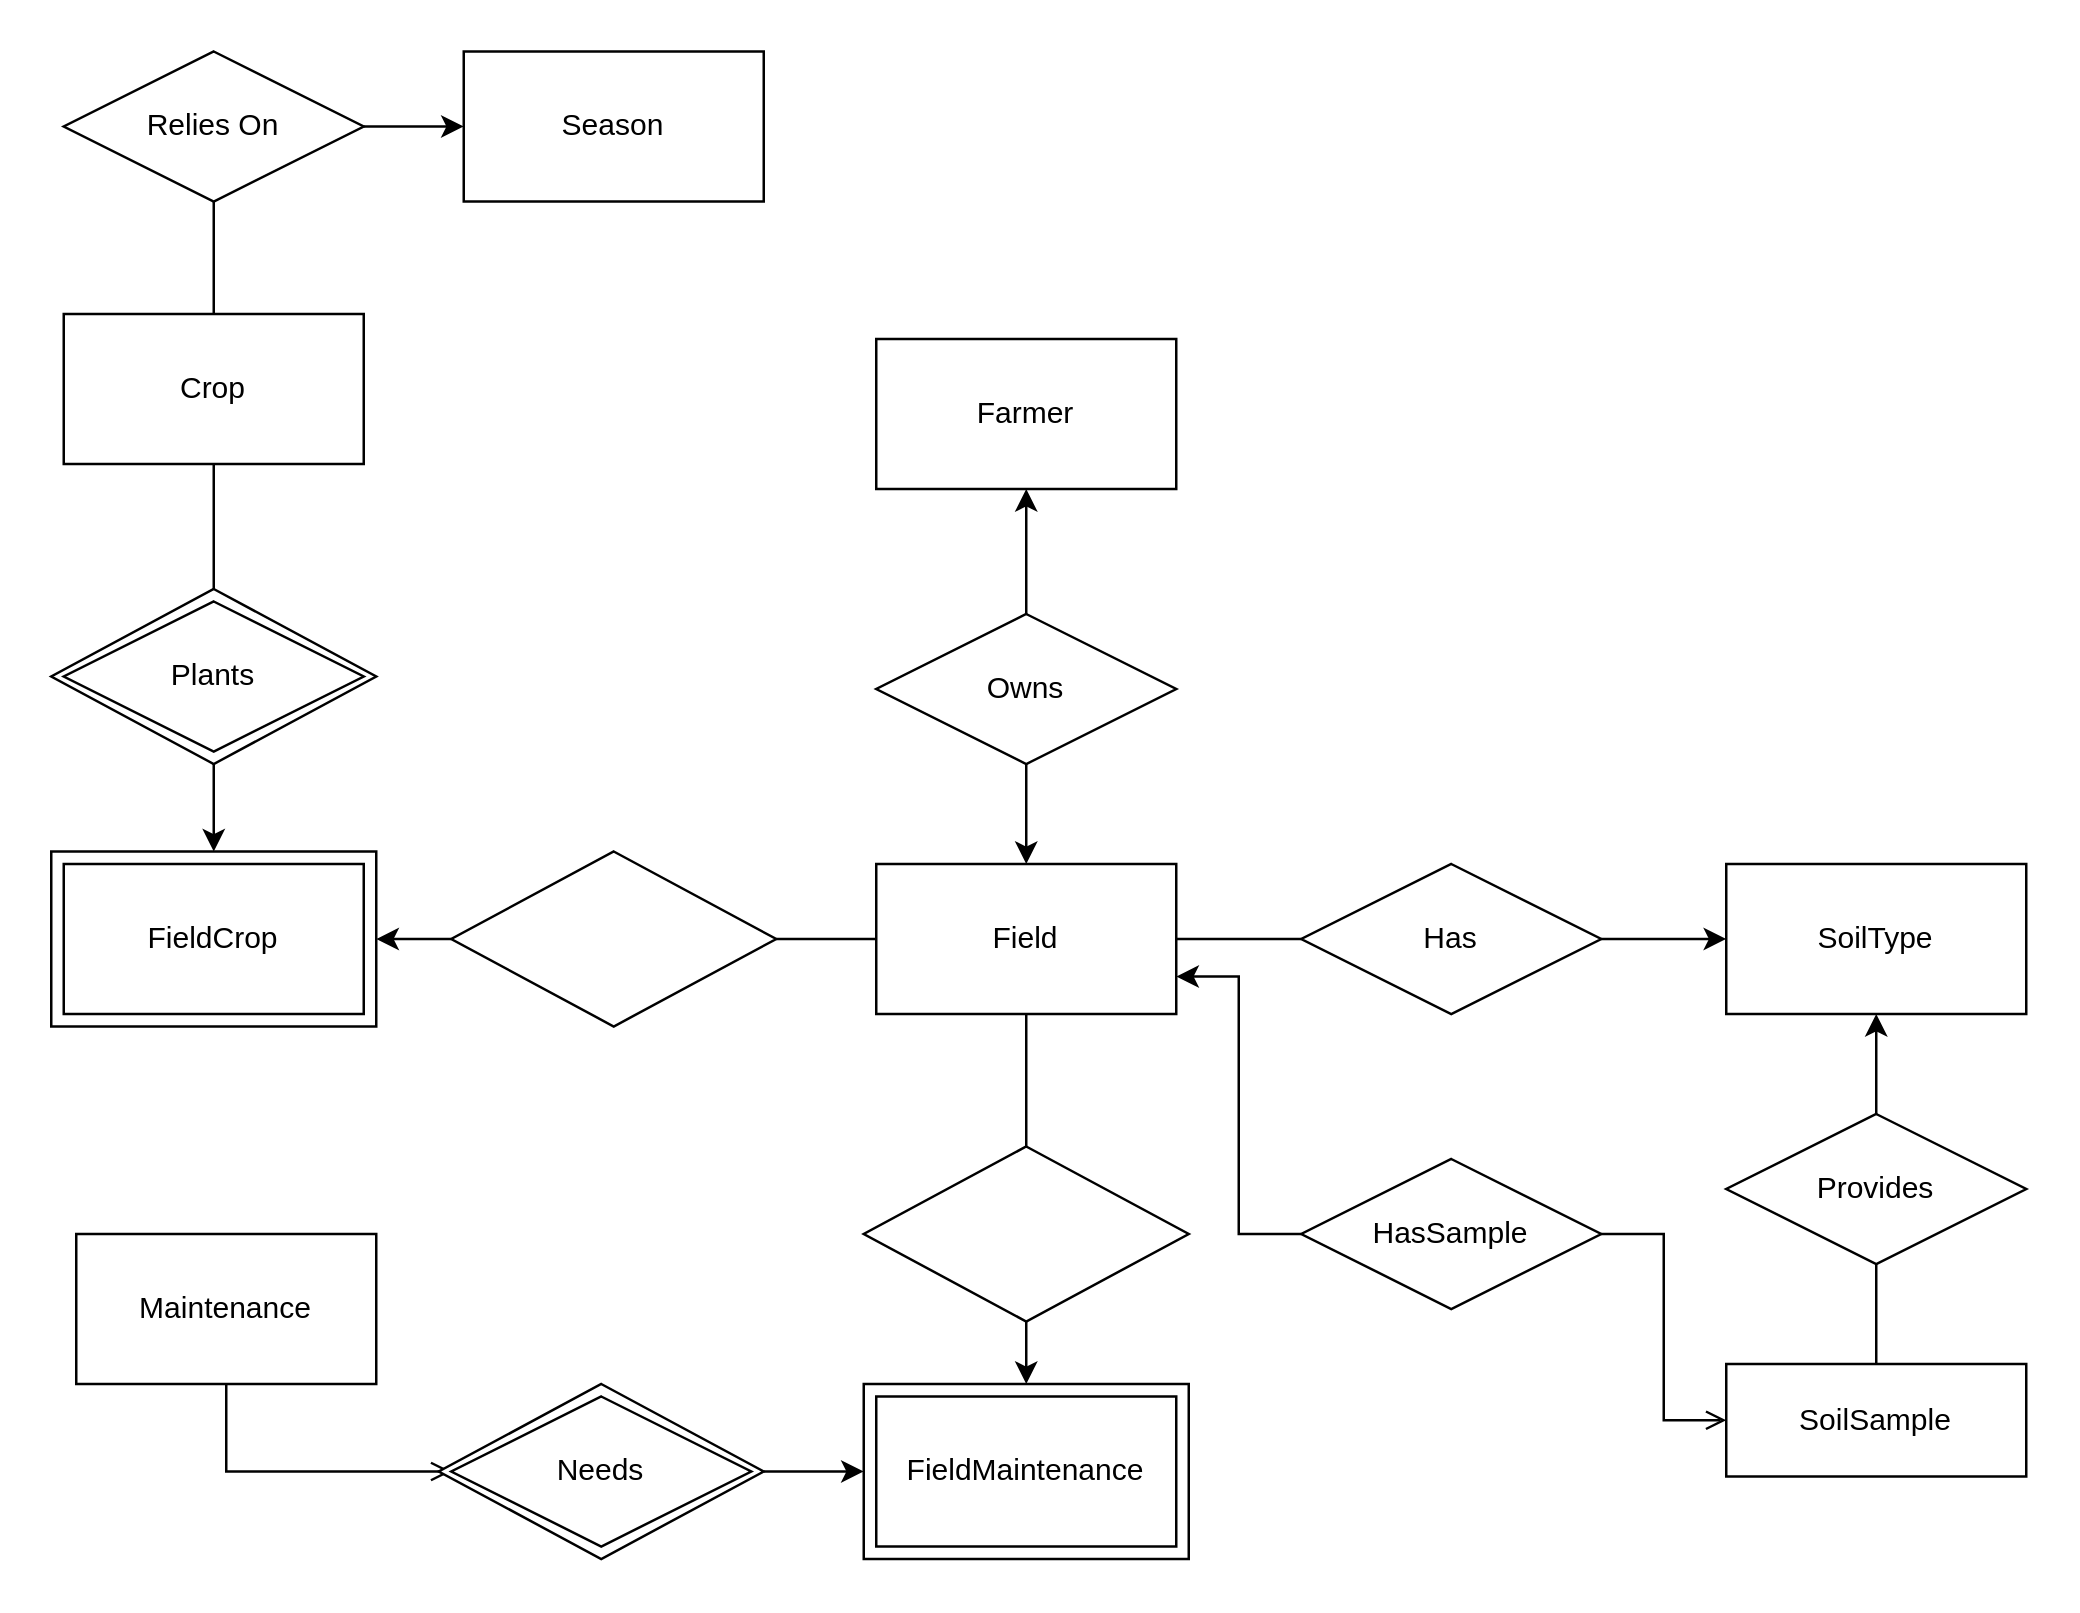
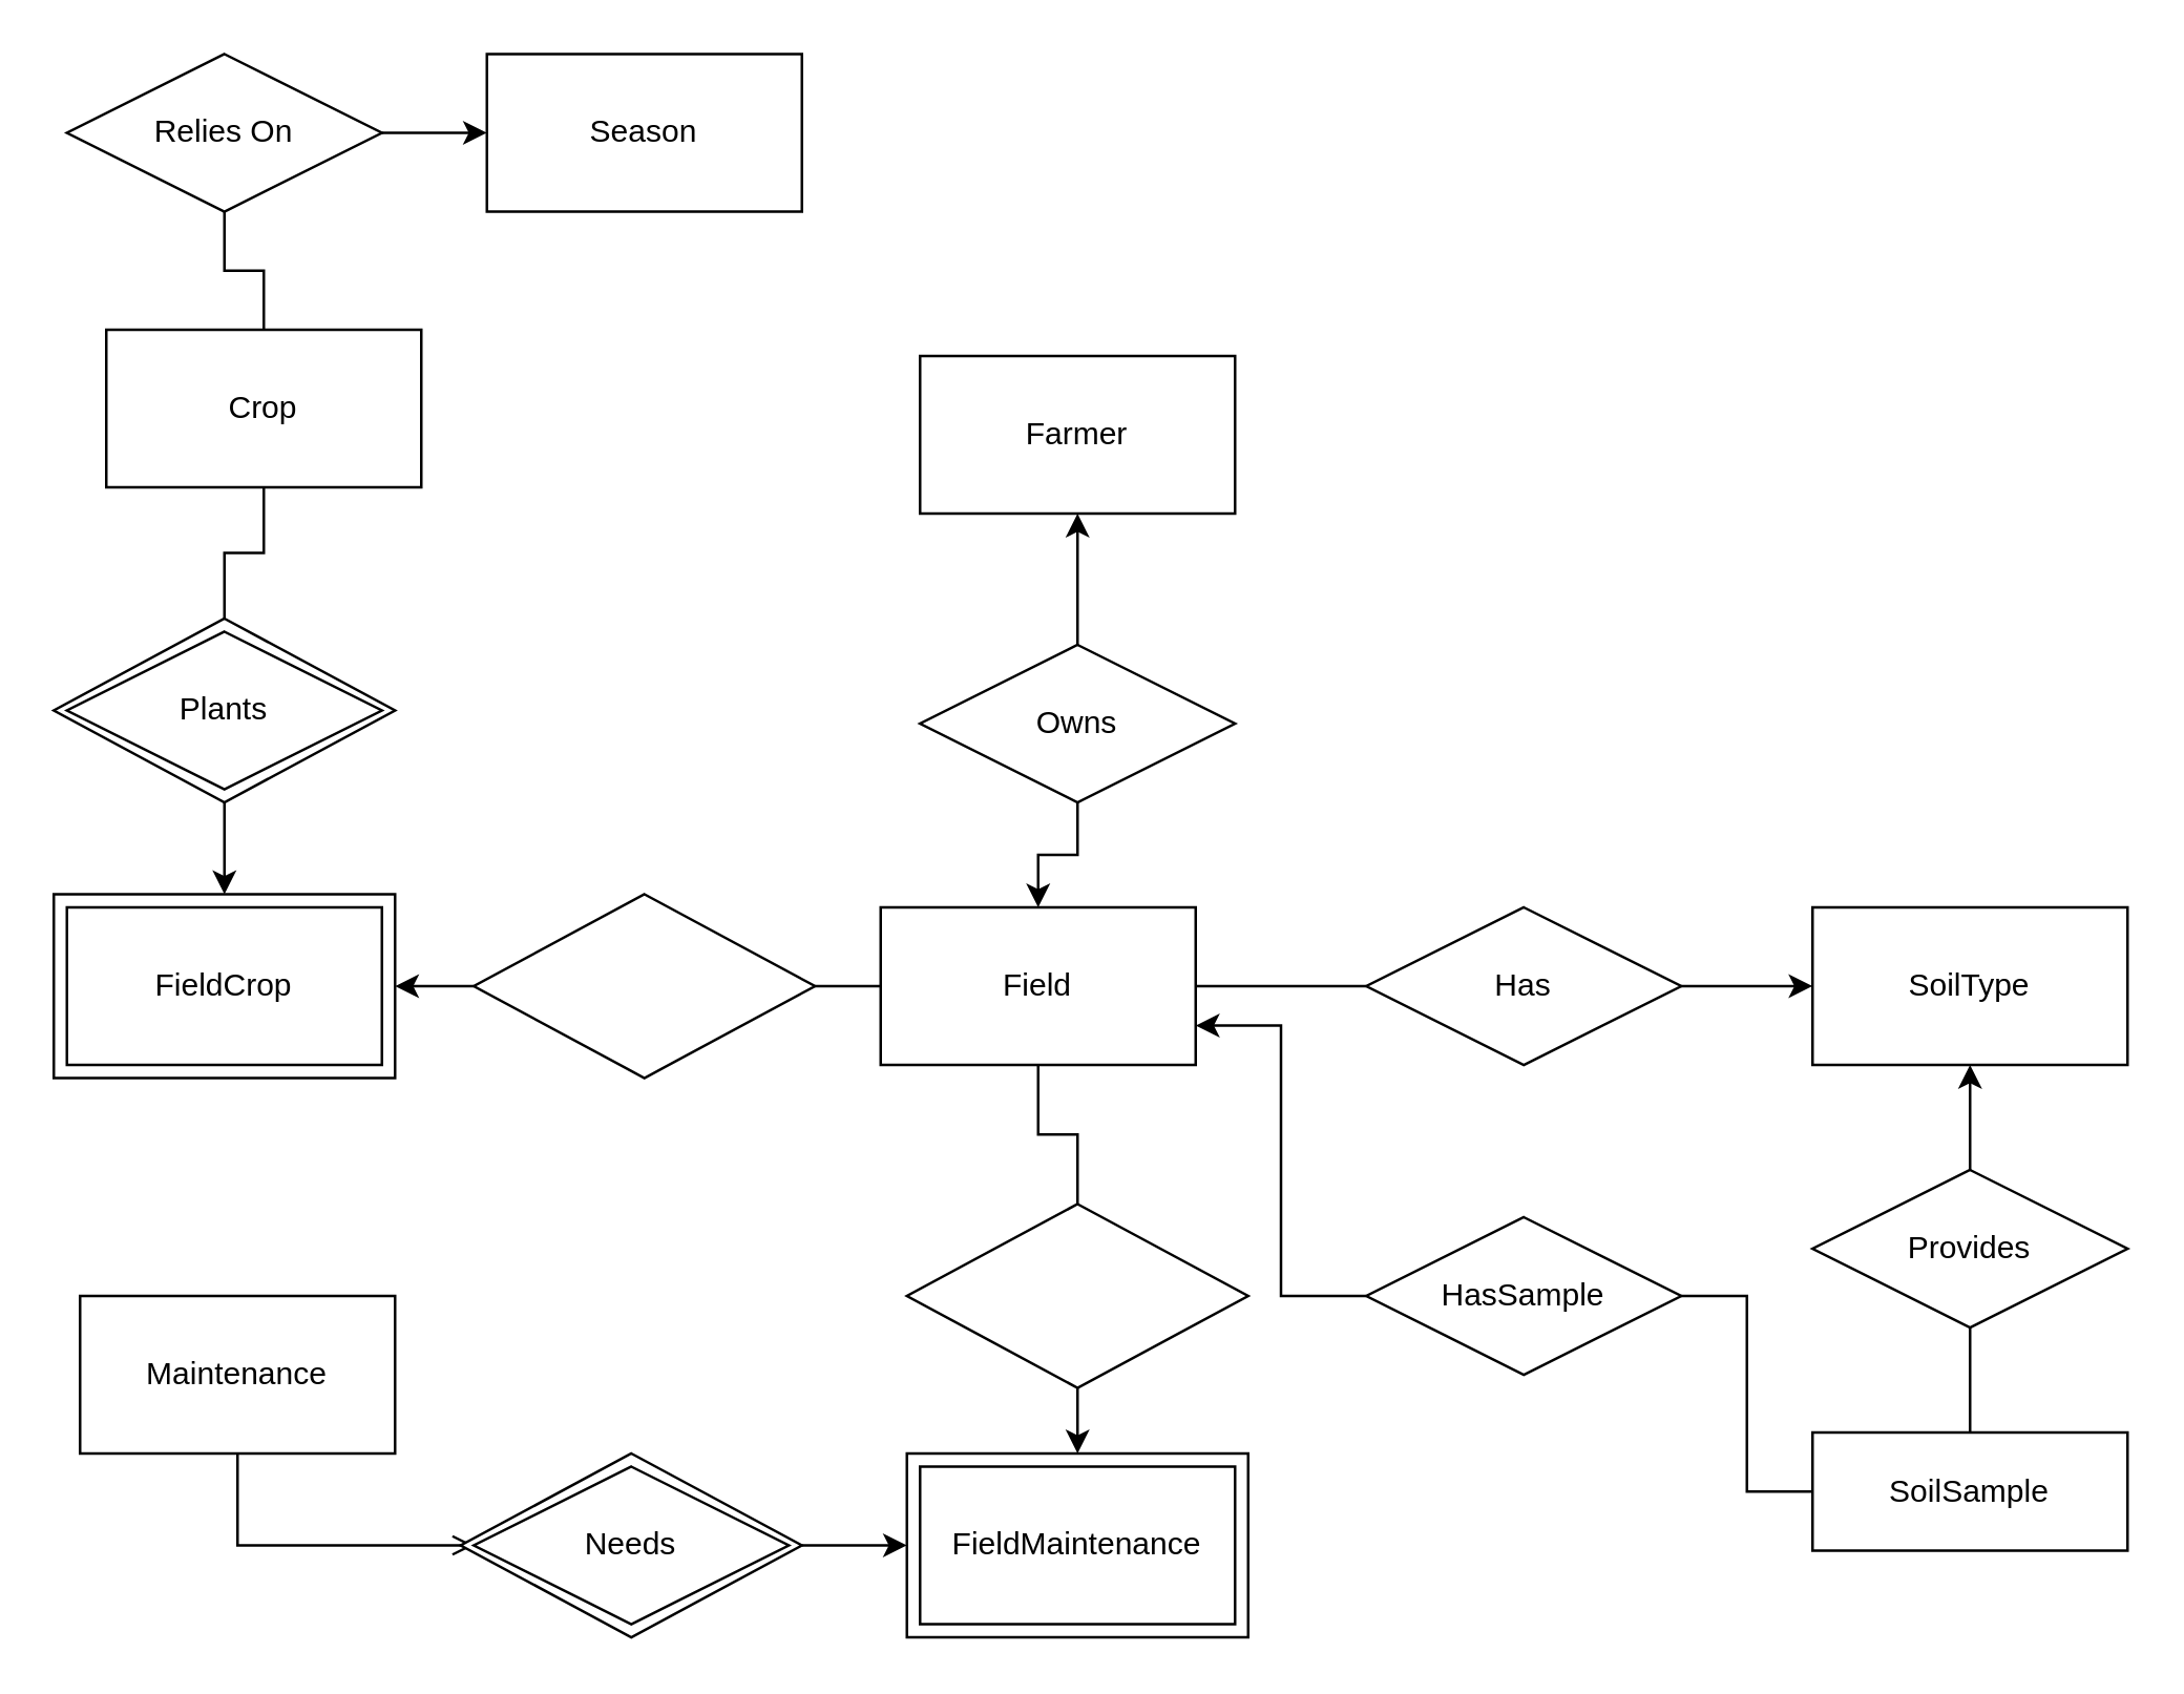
- <mxCell id="11" value="Crop" style="rounded=0;whiteSpace=wrap;html=1;" parent="1" vertex="1"><mxGeometry x="25" y="125" width="120" height="60" as="geometry" /></mxCell>
+ <mxCell id="11" value="Crop" style="rounded=0;whiteSpace=wrap;html=1;" parent="1" vertex="1"><mxGeometry x="40" y="125" width="120" height="60" as="geometry" /></mxCell>
- <mxCell id="18" value="Field" style="rounded=0;whiteSpace=wrap;html=1;" parent="1" vertex="1"><mxGeometry x="350" y="345" width="120" height="60" as="geometry" /></mxCell>
+ <mxCell id="18" value="Field" style="rounded=0;whiteSpace=wrap;html=1;" parent="1" vertex="1"><mxGeometry x="335" y="345" width="120" height="60" as="geometry" /></mxCell>
- <mxCell id="41" style="edgeStyle=orthogonalEdgeStyle;rounded=0;orthogonalLoop=1;jettySize=auto;html=1;exitX=1;exitY=0.5;exitDx=0;exitDy=0;entryX=0;entryY=0.5;entryDx=0;entryDy=0;endArrow=open;endFill=0;" parent="1" source="43" target="20" edge="1"><mxGeometry relative="1" as="geometry" /></mxCell>
+ <mxCell id="41" style="edgeStyle=orthogonalEdgeStyle;rounded=0;orthogonalLoop=1;jettySize=auto;html=1;exitX=1;exitY=0.5;exitDx=0;exitDy=0;entryX=0;entryY=0.5;entryDx=0;entryDy=0;endArrow=none;endFill=0;" parent="1" source="43" target="20" edge="1"><mxGeometry relative="1" as="geometry" /></mxCell>
